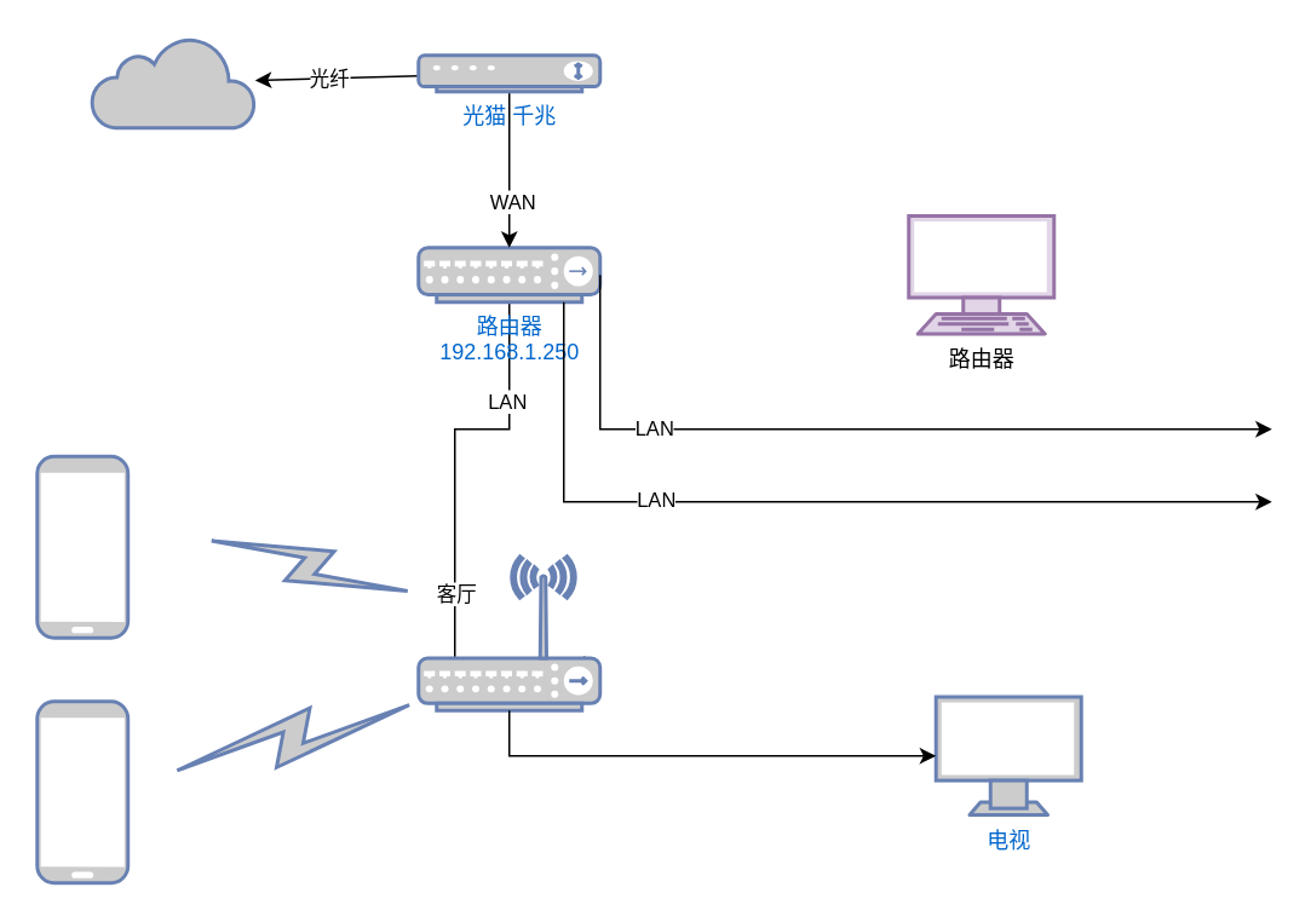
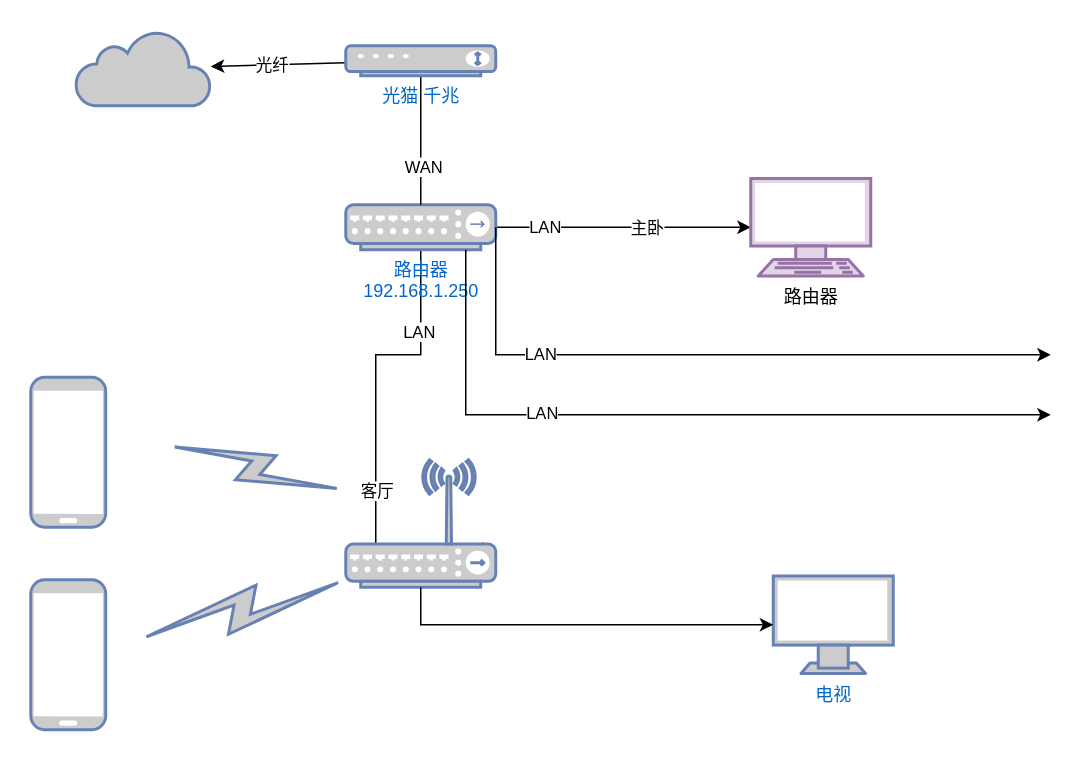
- <mxCell id="11" style="edgeStyle=none;rounded=0;orthogonalLoop=1;jettySize=auto;html=1;entryX=0.5;entryY=0;entryDx=0;entryDy=0;entryPerimeter=0;" edge="1" parent="1" source="15" target="8"><mxGeometry relative="1" as="geometry" /></mxCell>
+ <mxCell id="11" style="edgeStyle=none;rounded=0;orthogonalLoop=1;jettySize=auto;html=1;entryX=0.5;entryY=0;entryDx=0;entryDy=0;entryPerimeter=0;endArrow=none;" edge="1" parent="1" source="15" target="8"><mxGeometry relative="1" as="geometry" /></mxCell>
+ <mxCell id="5" style="edgeStyle=none;rounded=0;orthogonalLoop=1;jettySize=auto;html=1;exitX=1;exitY=0.5;exitDx=0;exitDy=0;exitPerimeter=0;entryX=0;entryY=0.5;entryDx=0;entryDy=0;entryPerimeter=0;strokeColor=default;" edge="1" parent="1" source="8" target="17"><mxGeometry relative="1" as="geometry" /></mxCell>
+ <mxCell id="6" value="主卧" style="edgeLabel;html=1;align=center;verticalAlign=middle;resizable=0;points=[];" vertex="1" connectable="0" parent="5"><mxGeometry x="0.612" y="-3" relative="1" as="geometry"><mxPoint x="-37" y="-3" as="offset" /></mxGeometry></mxCell>
+ <mxCell id="7" value="LAN" style="edgeLabel;html=1;align=center;verticalAlign=middle;resizable=0;points=[];" vertex="1" connectable="0" parent="5"><mxGeometry x="-0.771" y="-4" relative="1" as="geometry"><mxPoint x="13" y="-5" as="offset" /></mxGeometry></mxCell>
